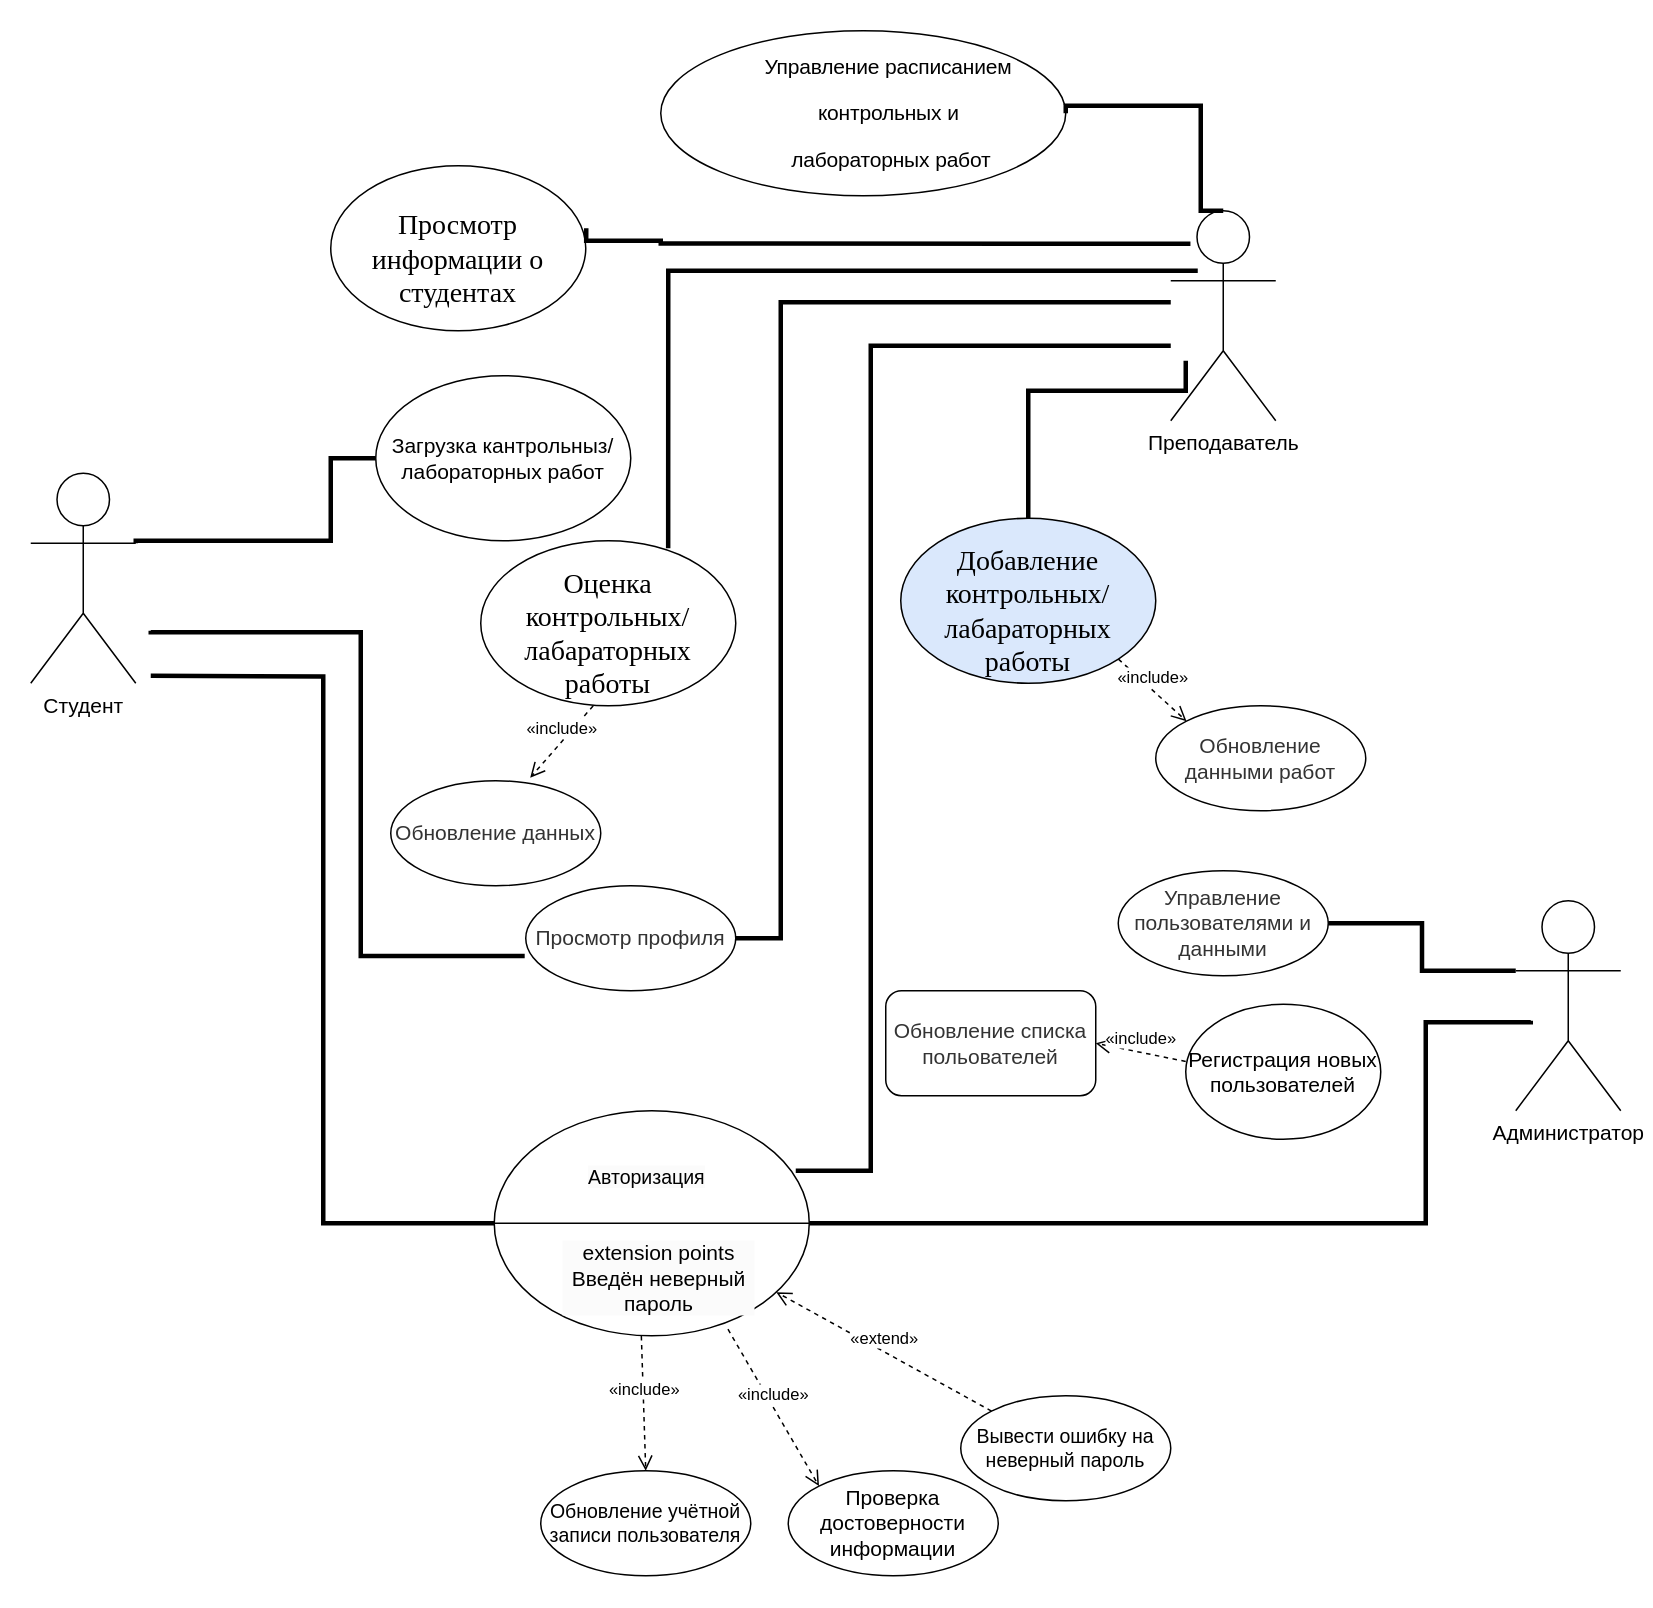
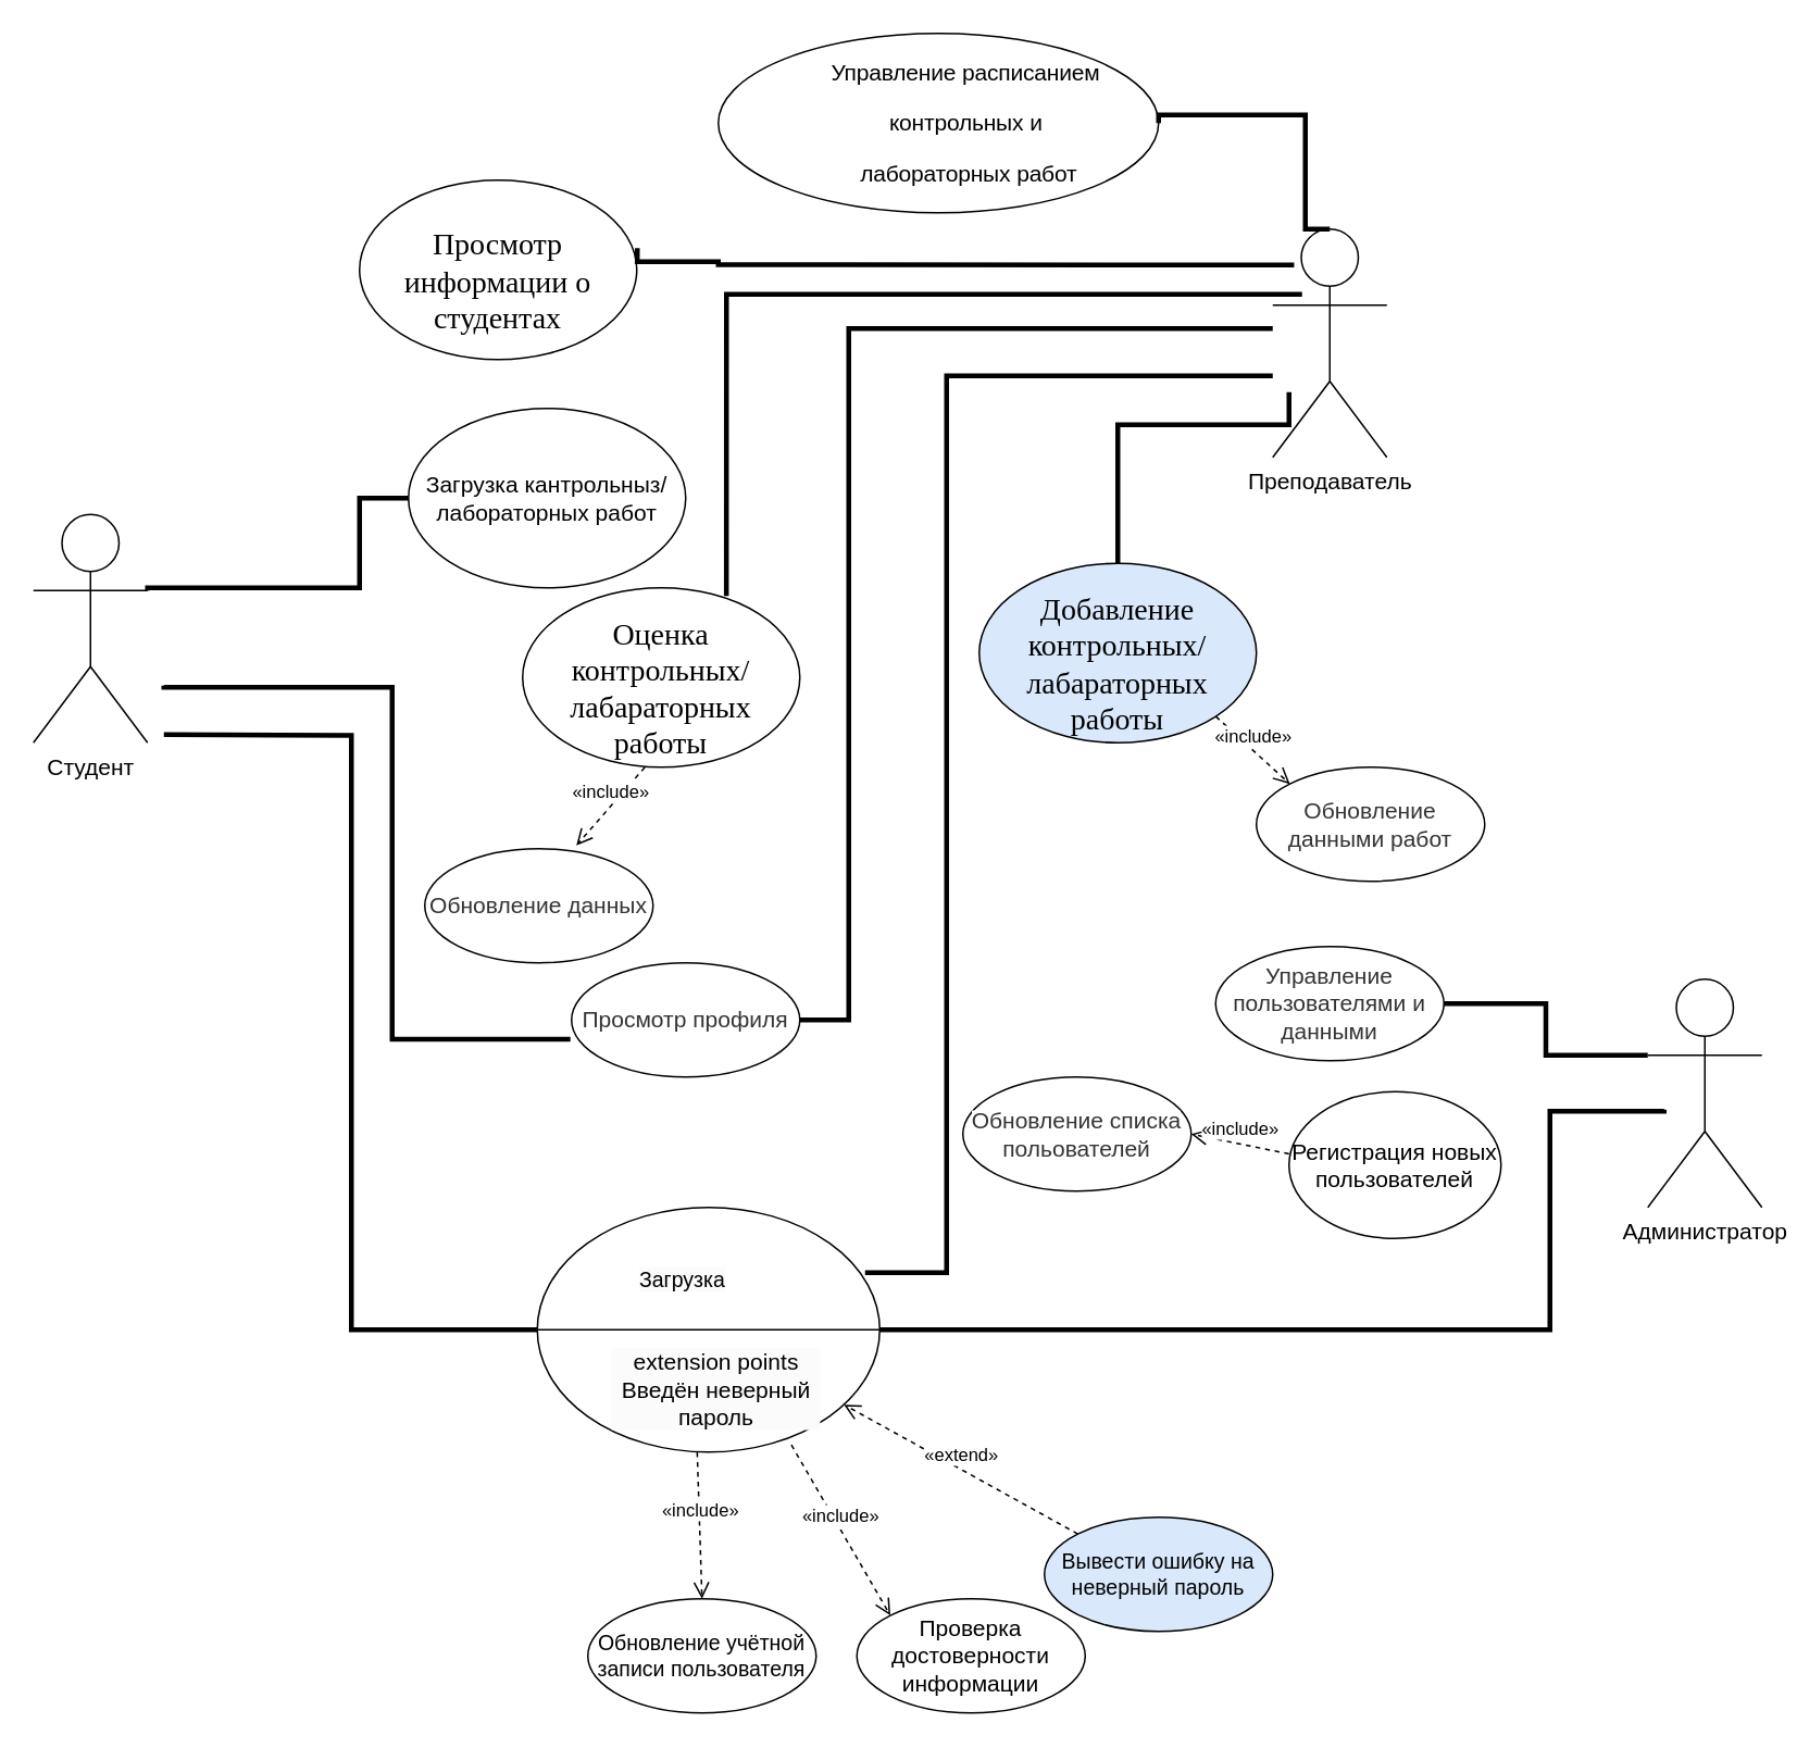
- <mxCell id="37" value="&lt;span style=&quot;color: rgb(51, 51, 51); text-align: start; background-color: rgb(255, 255, 255);&quot;&gt;&lt;font face=&quot;Helvetica&quot; style=&quot;font-size: 14px;&quot;&gt;Обновление списка&lt;br&gt;польователей&lt;/font&gt;&lt;/span&gt;" style="whiteSpace=wrap;html=1;rounded=1;" vertex="1" parent="1"><mxGeometry x="590" y="660" width="140" height="70" as="geometry" /></mxCell>
+ <mxCell id="37" value="&lt;span style=&quot;color: rgb(51, 51, 51); text-align: start; background-color: rgb(255, 255, 255);&quot;&gt;&lt;font face=&quot;Helvetica&quot; style=&quot;font-size: 14px;&quot;&gt;Обновление списка&lt;br&gt;польователей&lt;/font&gt;&lt;/span&gt;" style="ellipse;whiteSpace=wrap;html=1;" vertex="1" parent="1"><mxGeometry x="590" y="660" width="140" height="70" as="geometry" /></mxCell>
- <mxCell id="19" value="&lt;span style=&quot;color: rgb(0, 0, 0); font-family: Helvetica; font-size: 13px; font-style: normal; font-variant-ligatures: normal; font-variant-caps: normal; font-weight: 400; letter-spacing: normal; orphans: 2; text-align: center; text-indent: 0px; text-transform: none; widows: 2; word-spacing: 0px; -webkit-text-stroke-width: 0px; white-space: normal; background-color: rgb(251, 251, 251); text-decoration-thickness: initial; text-decoration-style: initial; text-decoration-color: initial; float: none; display: inline !important;&quot;&gt;Авторизация&lt;/span&gt;" style="text;whiteSpace=wrap;html=1;" vertex="1" parent="1"><mxGeometry x="390" y="770" width="130" height="40" as="geometry" /></mxCell>
+ <mxCell id="19" value="&lt;span style=&quot;color: rgb(0, 0, 0); font-family: Helvetica; font-size: 13px; font-style: normal; font-variant-ligatures: normal; font-variant-caps: normal; font-weight: 400; letter-spacing: normal; orphans: 2; text-align: center; text-indent: 0px; text-transform: none; widows: 2; word-spacing: 0px; -webkit-text-stroke-width: 0px; white-space: normal; background-color: rgb(251, 251, 251); text-decoration-thickness: initial; text-decoration-style: initial; text-decoration-color: initial; float: none; display: inline !important;&quot;&gt;Загрузка&lt;/span&gt;" style="text;whiteSpace=wrap;html=1;" vertex="1" parent="1"><mxGeometry x="390" y="770" width="130" height="40" as="geometry" /></mxCell>
- <mxCell id="7" value="&lt;font style=&quot;font-size: 13px;&quot;&gt;Вывести ошибку на неверный пароль&lt;/font&gt;" style="ellipse;whiteSpace=wrap;html=1;" parent="1" vertex="1"><mxGeometry x="640" y="930" width="140" height="70" as="geometry" /></mxCell>
+ <mxCell id="7" value="&lt;font style=&quot;font-size: 13px;&quot;&gt;Вывести ошибку на неверный пароль&lt;/font&gt;" style="ellipse;whiteSpace=wrap;html=1;fillColor=#dae8fc;" parent="1" vertex="1"><mxGeometry x="640" y="930" width="140" height="70" as="geometry" /></mxCell>
